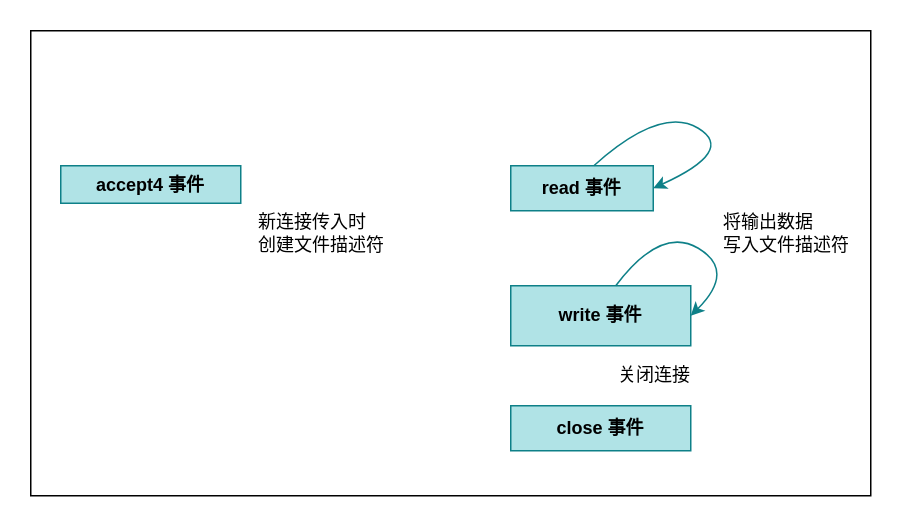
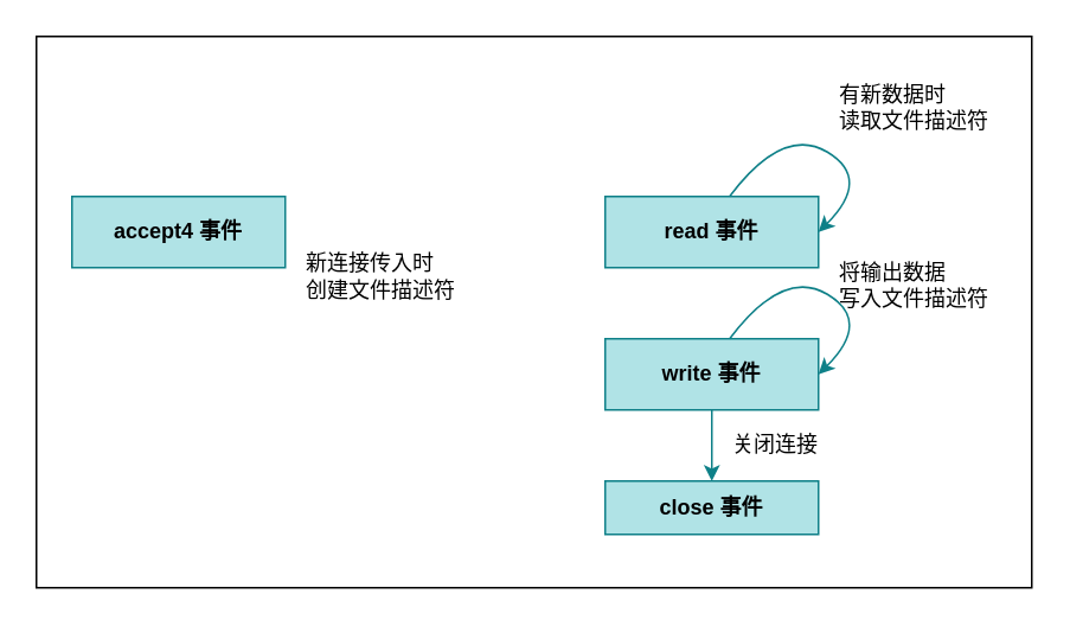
+ <mxCell id="11" value="有新数据时&lt;br&gt;读取文件描述符" style="text;strokeColor=none;fillColor=none;align=left;verticalAlign=middle;whiteSpace=wrap;rounded=0;fontSize=12;fontFamily=Helvetica;html=1;" vertex="1" parent="1"><mxGeometry x="470" y="40" width="90" height="40" as="geometry" /></mxCell>
- <mxCell id="3" value="accept4 事件" style="rounded=0;whiteSpace=wrap;html=1;fontStyle=1;fillColor=#b0e3e6;strokeColor=#0e8088;" vertex="1" parent="1"><mxGeometry x="40" y="110" width="120" height="25" as="geometry" /></mxCell>
+ <mxCell id="3" value="accept4 事件" style="rounded=0;whiteSpace=wrap;html=1;fontStyle=1;fillColor=#b0e3e6;strokeColor=#0e8088;" vertex="1" parent="1"><mxGeometry x="40" y="110" width="120" height="40" as="geometry" /></mxCell>
- <mxCell id="4" value="read 事件" style="rounded=0;whiteSpace=wrap;html=1;fontStyle=1;fillColor=#b0e3e6;strokeColor=#0e8088;" vertex="1" parent="1"><mxGeometry x="340" y="110" width="95" height="30" as="geometry" /></mxCell>
+ <mxCell id="4" value="read 事件" style="rounded=0;whiteSpace=wrap;html=1;fontStyle=1;fillColor=#b0e3e6;strokeColor=#0e8088;" vertex="1" parent="1"><mxGeometry x="340" y="110" width="120" height="40" as="geometry" /></mxCell>
- <mxCell id="12" value="将输出数据&lt;br&gt;写入文件描述符" style="text;strokeColor=none;fillColor=none;align=left;verticalAlign=middle;whiteSpace=wrap;rounded=0;fontSize=12;fontFamily=Helvetica;html=1;" vertex="1" parent="1"><mxGeometry x="480" y="135" width="90" height="40" as="geometry" /></mxCell>
+ <mxCell id="12" value="将输出数据&lt;br&gt;写入文件描述符" style="text;strokeColor=none;fillColor=none;align=left;verticalAlign=middle;whiteSpace=wrap;rounded=0;fontSize=12;fontFamily=Helvetica;html=1;" vertex="1" parent="1"><mxGeometry x="470" y="140" width="90" height="40" as="geometry" /></mxCell>
+ <mxCell id="5" style="edgeStyle=orthogonalEdgeStyle;rounded=0;orthogonalLoop=1;jettySize=auto;html=1;exitX=0.5;exitY=1;exitDx=0;exitDy=0;entryX=0.5;entryY=0;entryDx=0;entryDy=0;fillColor=#b0e3e6;strokeColor=#0e8088;" edge="1" parent="1" source="6" target="7"><mxGeometry relative="1" as="geometry" /></mxCell>
